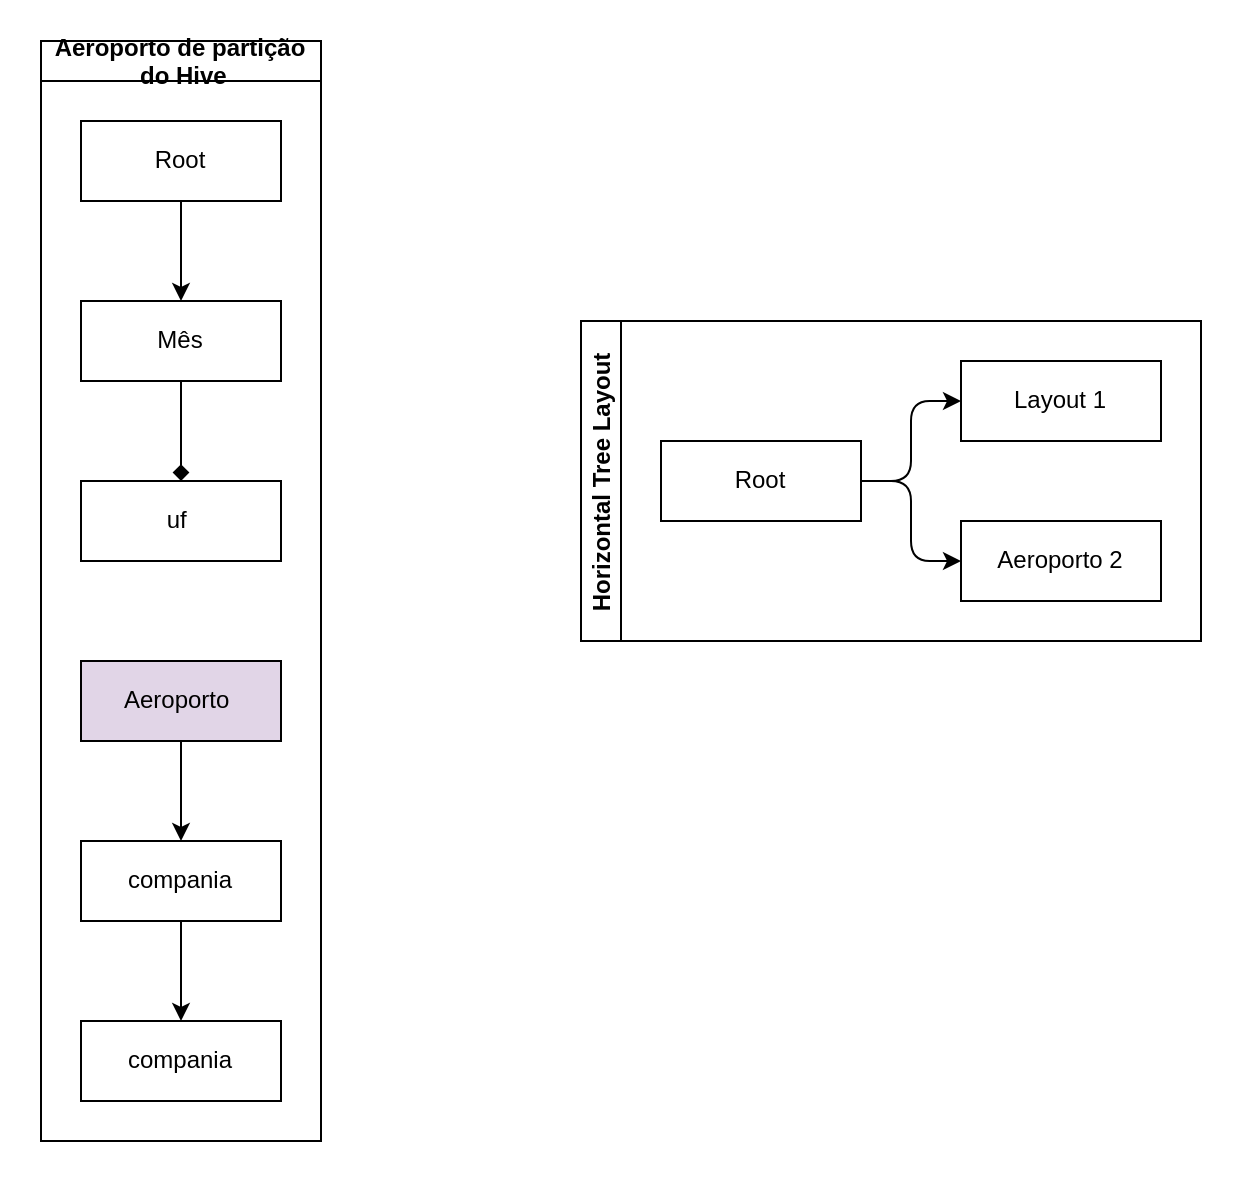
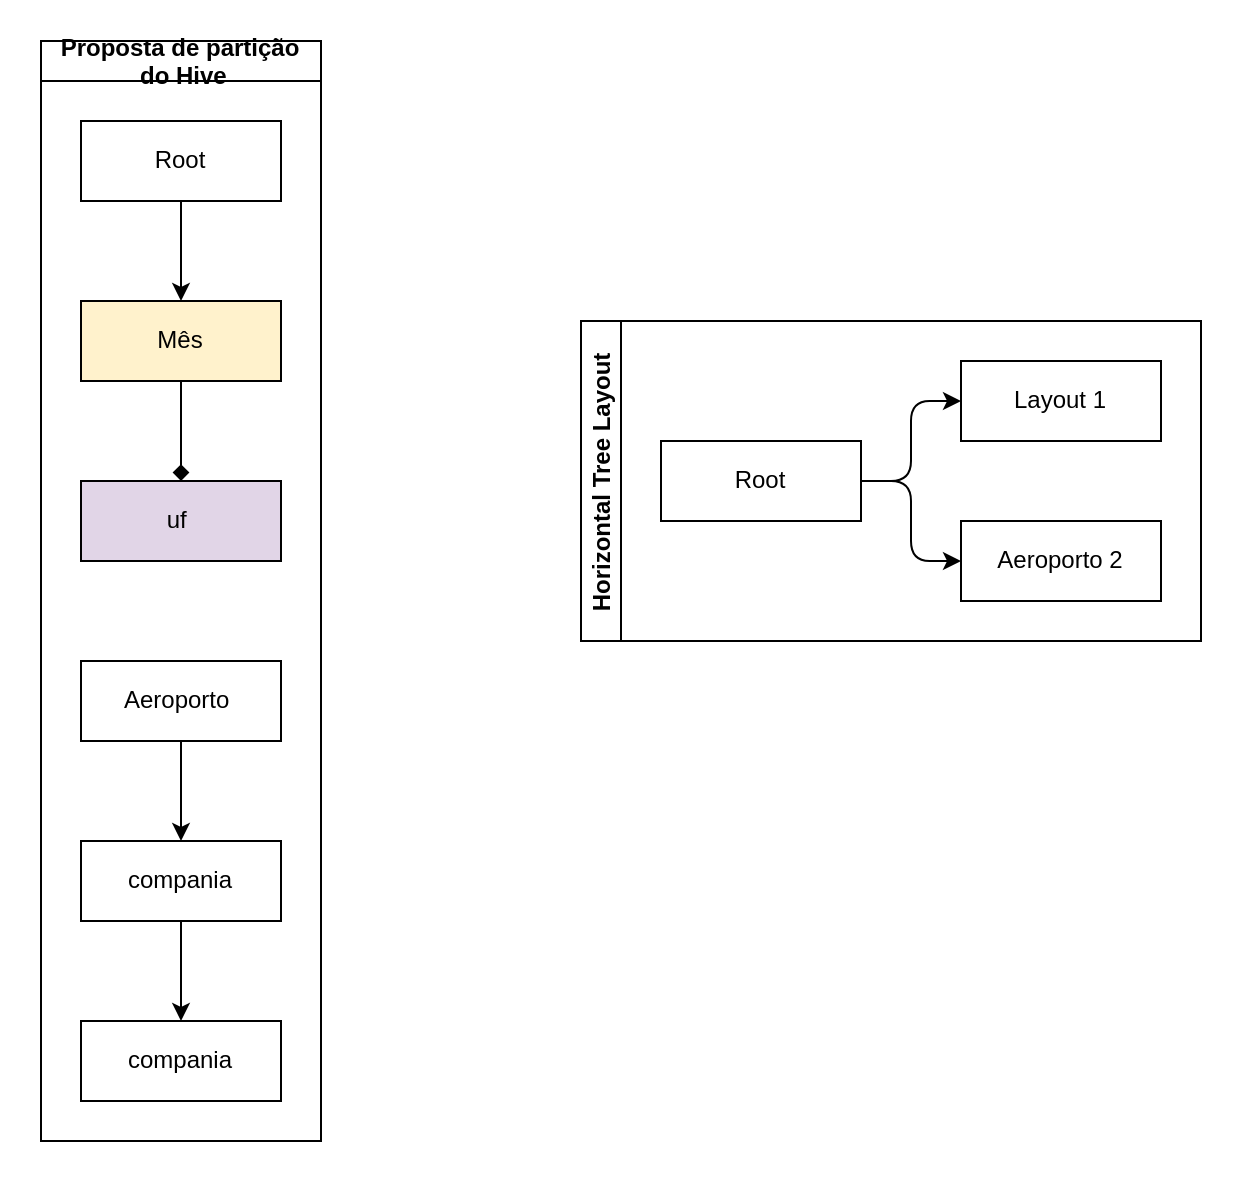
- <mxCell id="2" value="Aeroporto de partição&#10; do Hive" style="swimlane;startSize=20;horizontal=1;childLayout=treeLayout;horizontalTree=0;resizable=0;containerType=tree;fontSize=12;" vertex="1" parent="1"><mxGeometry x="20" y="20" width="140" height="550" as="geometry" /></mxCell>
+ <mxCell id="2" value="Proposta de partição&#10; do Hive" style="swimlane;startSize=20;horizontal=1;childLayout=treeLayout;horizontalTree=0;resizable=0;containerType=tree;fontSize=12;" vertex="1" parent="1"><mxGeometry x="20" y="20" width="140" height="550" as="geometry" /></mxCell>
- <mxCell id="4" value="Mês" style="whiteSpace=wrap;html=1;" vertex="1" parent="2"><mxGeometry x="20" y="130" width="100" height="40" as="geometry" /></mxCell>
+ <mxCell id="4" value="Mês" style="whiteSpace=wrap;html=1;fillColor=#fff2cc;" vertex="1" parent="2"><mxGeometry x="20" y="130" width="100" height="40" as="geometry" /></mxCell>
- <mxCell id="7" value="uf&amp;nbsp;" style="whiteSpace=wrap;html=1;" vertex="1" parent="2"><mxGeometry x="20" y="220" width="100" height="40" as="geometry" /></mxCell>
+ <mxCell id="7" value="uf&amp;nbsp;" style="whiteSpace=wrap;html=1;fillColor=#e1d5e7;" vertex="1" parent="2"><mxGeometry x="20" y="220" width="100" height="40" as="geometry" /></mxCell>
- <mxCell id="8" value="Aeroporto&amp;nbsp;" style="whiteSpace=wrap;html=1;fillColor=#e1d5e7;" vertex="1" parent="2"><mxGeometry x="20" y="310" width="100" height="40" as="geometry" /></mxCell>
+ <mxCell id="8" value="Aeroporto&amp;nbsp;" style="whiteSpace=wrap;html=1;" vertex="1" parent="2"><mxGeometry x="20" y="310" width="100" height="40" as="geometry" /></mxCell>
